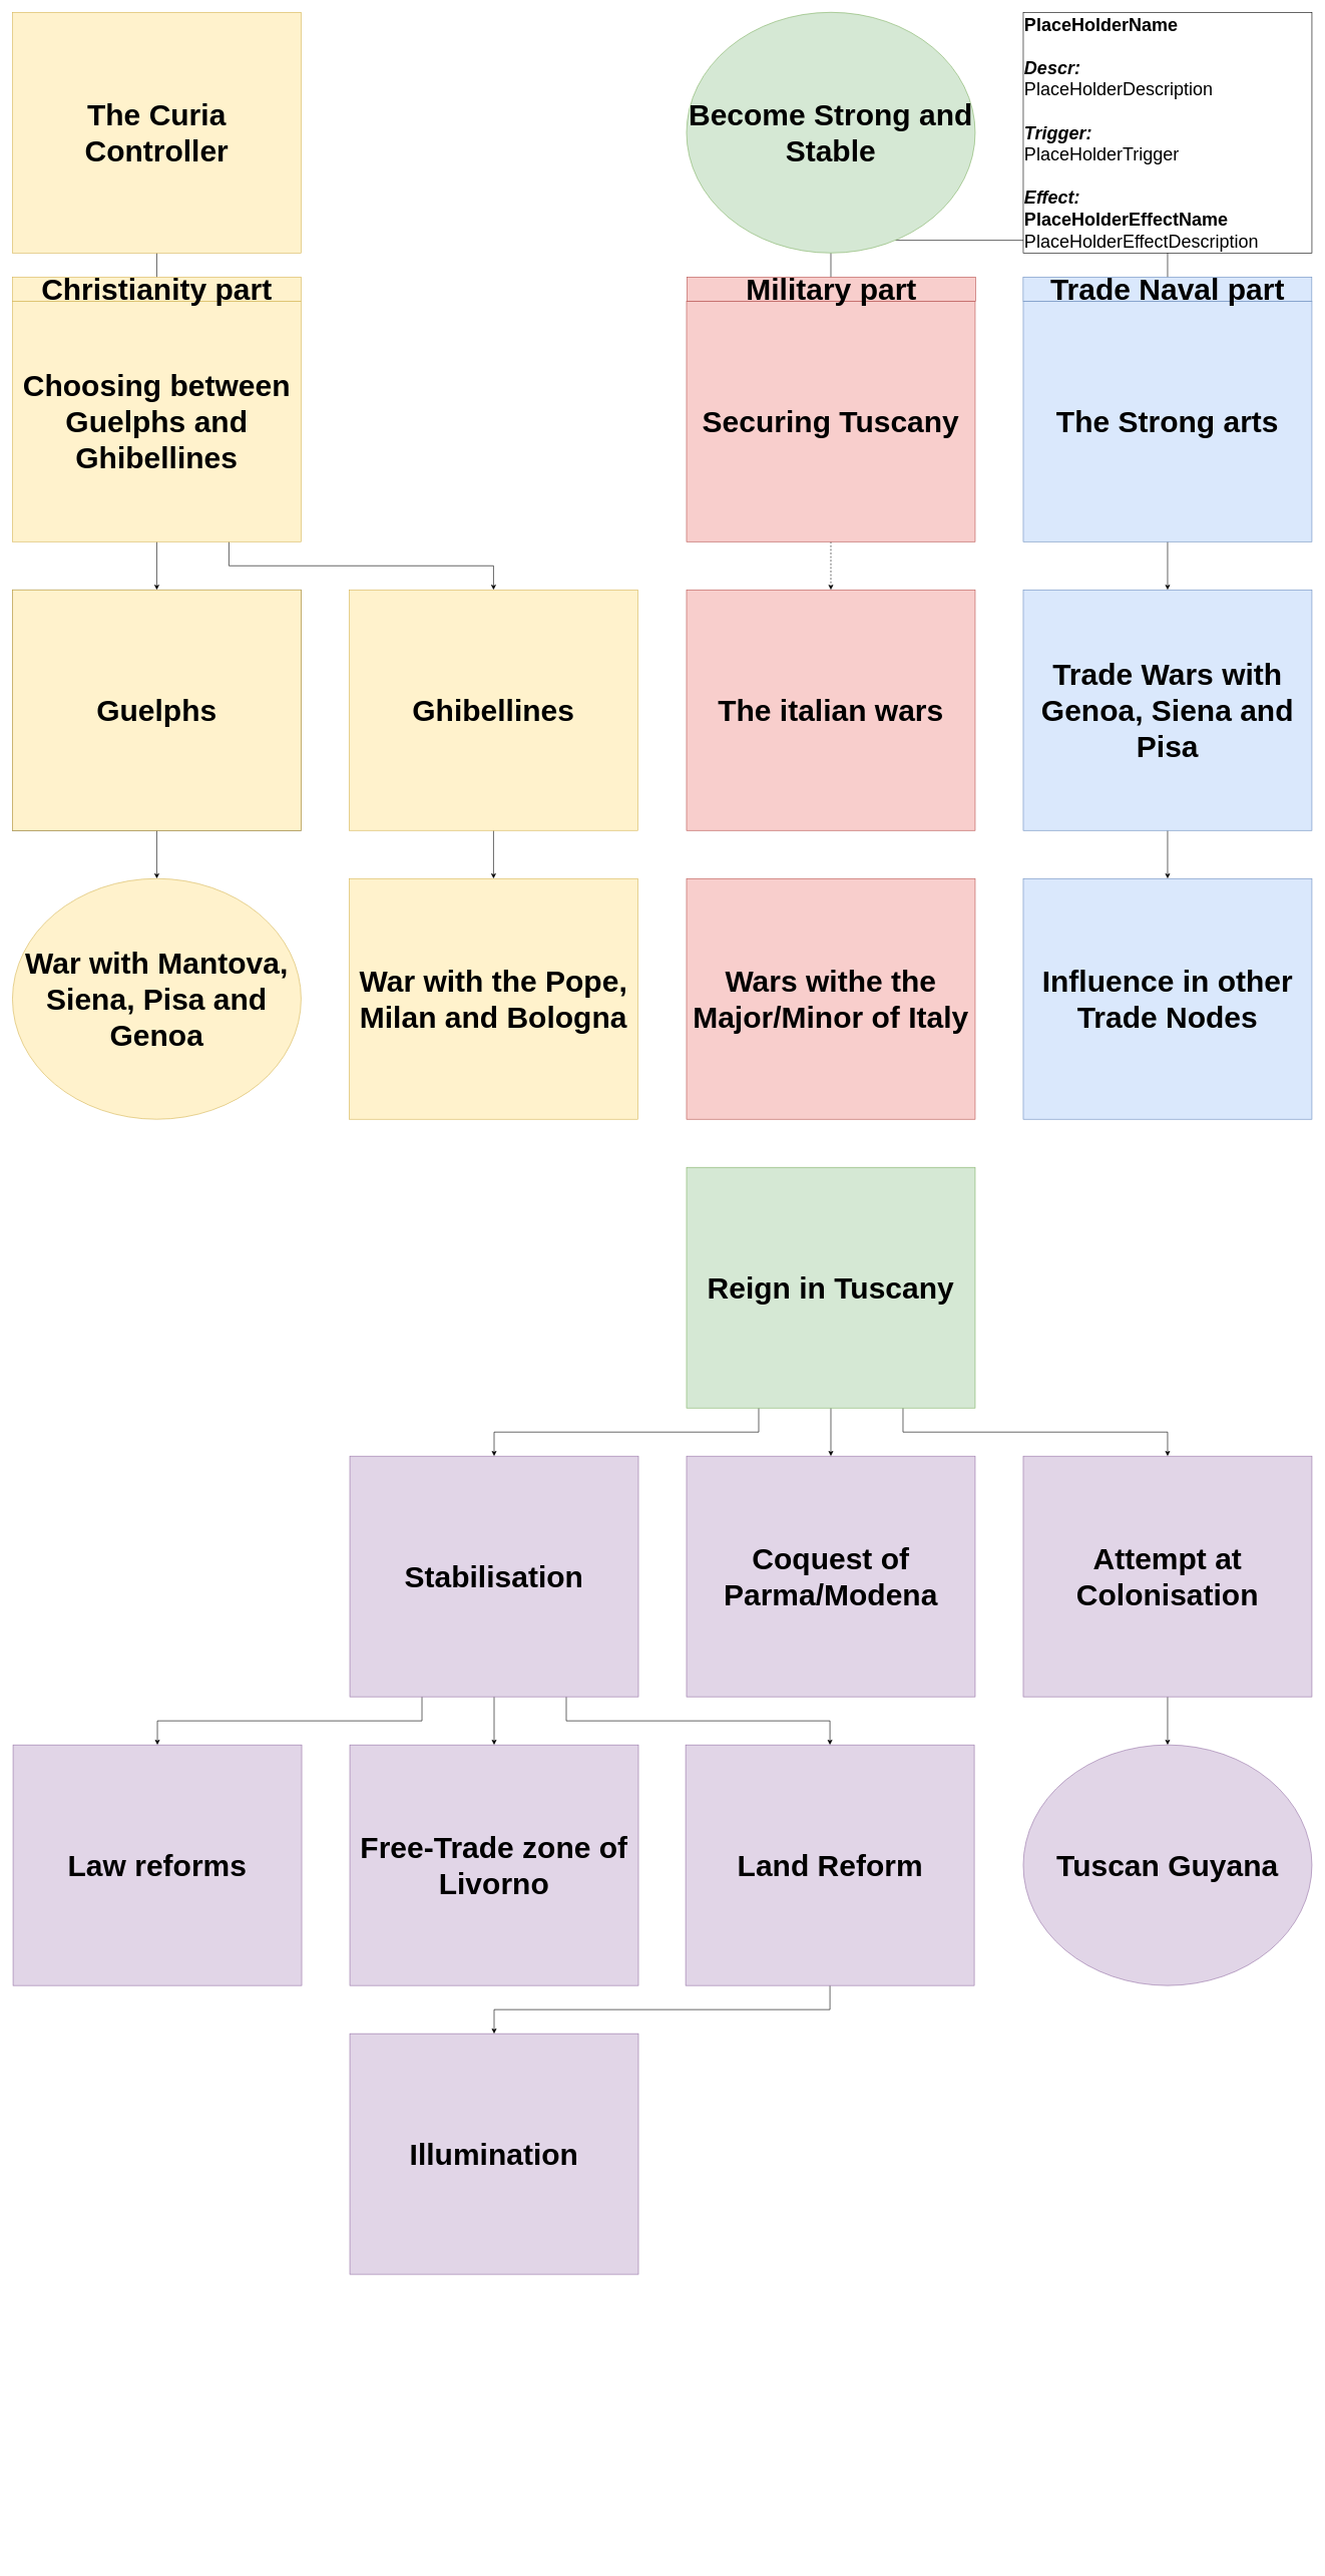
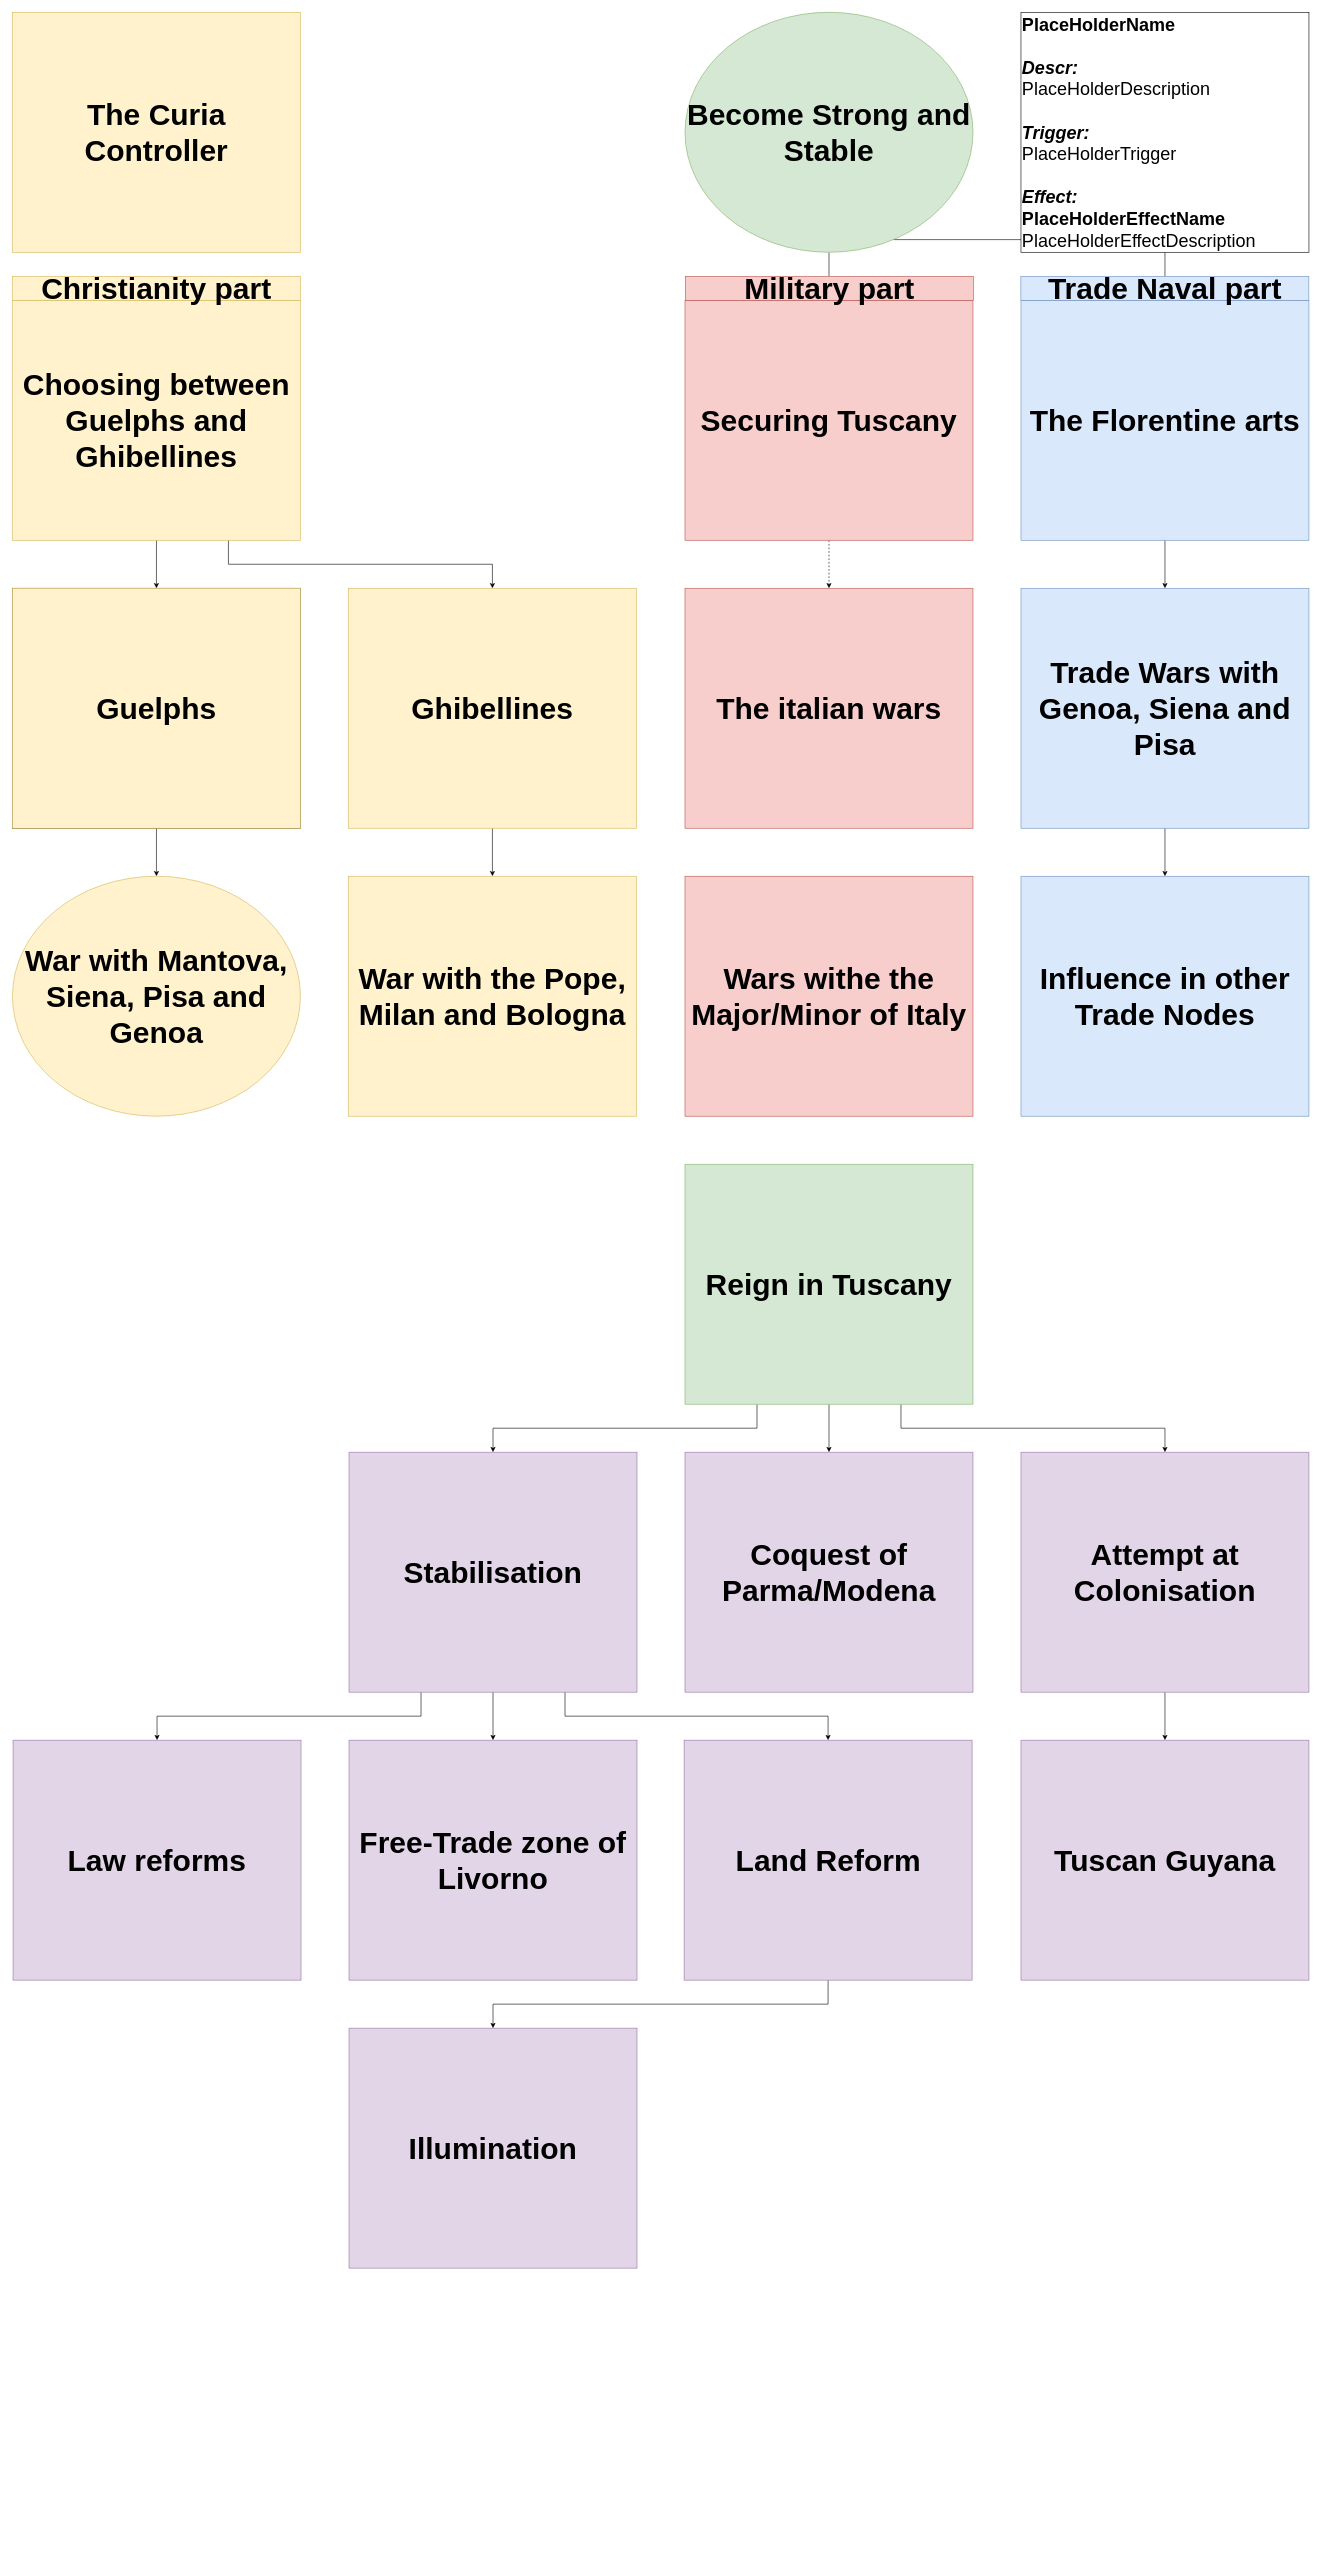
- <mxCell id="34" style="edgeStyle=orthogonalEdgeStyle;rounded=0;orthogonalLoop=1;jettySize=auto;html=1;exitX=0.5;exitY=1;exitDx=0;exitDy=0;fontSize=18;" parent="1" source="35" target="38" edge="1"><mxGeometry relative="1" as="geometry" /></mxCell>
- <mxCell id="7" value="&lt;div style=&quot;font-size: 50px&quot;&gt;&lt;b style=&quot;font-size: 50px&quot;&gt;The Strong arts&lt;/b&gt;&lt;/div&gt;" style="rounded=0;whiteSpace=wrap;html=1;align=center;fontSize=50;fillColor=#dae8fc;strokeColor=#6c8ebf;" parent="1" vertex="1"><mxGeometry x="1701" y="500" width="480" height="400" as="geometry" /></mxCell>
+ <mxCell id="7" value="&lt;div style=&quot;font-size: 50px&quot;&gt;&lt;b style=&quot;font-size: 50px&quot;&gt;The Florentine arts&lt;/b&gt;&lt;/div&gt;" style="rounded=0;whiteSpace=wrap;html=1;align=center;fontSize=50;fillColor=#dae8fc;strokeColor=#6c8ebf;" parent="1" vertex="1"><mxGeometry x="1701" y="500" width="480" height="400" as="geometry" /></mxCell>
- <mxCell id="33" value="Tuscan Guyana" style="ellipse;whiteSpace=wrap;html=1;align=center;fontSize=50;fontStyle=1;labelBackgroundColor=none;fillColor=#e1d5e7;strokeColor=#9673a6;" parent="1" vertex="1"><mxGeometry x="1701" y="2900" width="480" height="400" as="geometry" /></mxCell>
+ <mxCell id="33" value="Tuscan Guyana" style="rounded=0;whiteSpace=wrap;html=1;align=center;fontSize=50;fontStyle=1;labelBackgroundColor=none;fillColor=#e1d5e7;strokeColor=#9673a6;" parent="1" vertex="1"><mxGeometry x="1701" y="2900" width="480" height="400" as="geometry" /></mxCell>
